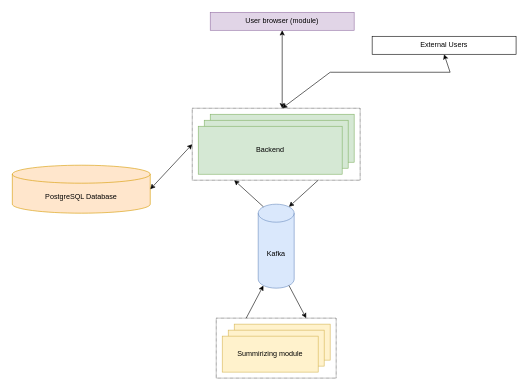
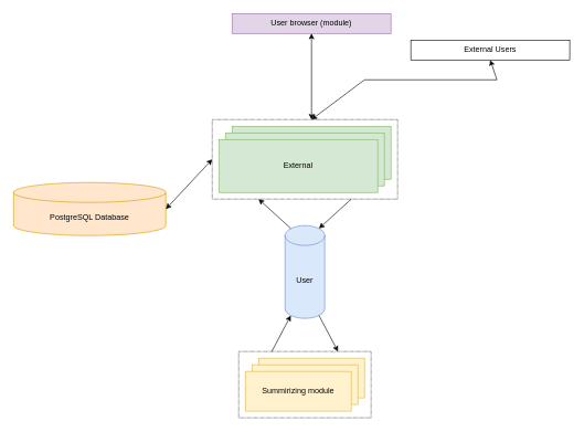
- <mxCell id="10" value="Backend" style="rounded=0;whiteSpace=wrap;html=1;fillColor=#d5e8d4;strokeColor=#82b366;" vertex="1" parent="1"><mxGeometry x="330" y="210" width="240" height="80" as="geometry" /></mxCell>
+ <mxCell id="10" value="External" style="rounded=0;whiteSpace=wrap;html=1;fillColor=#d5e8d4;strokeColor=#82b366;" vertex="1" parent="1"><mxGeometry x="330" y="210" width="240" height="80" as="geometry" /></mxCell>
- <mxCell id="13" value="Kafka" style="shape=cylinder3;whiteSpace=wrap;html=1;boundedLbl=1;backgroundOutline=1;size=15;fillColor=#dae8fc;strokeColor=#6c8ebf;" vertex="1" parent="1"><mxGeometry x="430" y="340" width="60" height="140" as="geometry" /></mxCell>
+ <mxCell id="13" value="User" style="shape=cylinder3;whiteSpace=wrap;html=1;boundedLbl=1;backgroundOutline=1;size=15;fillColor=#dae8fc;strokeColor=#6c8ebf;" vertex="1" parent="1"><mxGeometry x="430" y="340" width="60" height="140" as="geometry" /></mxCell>
